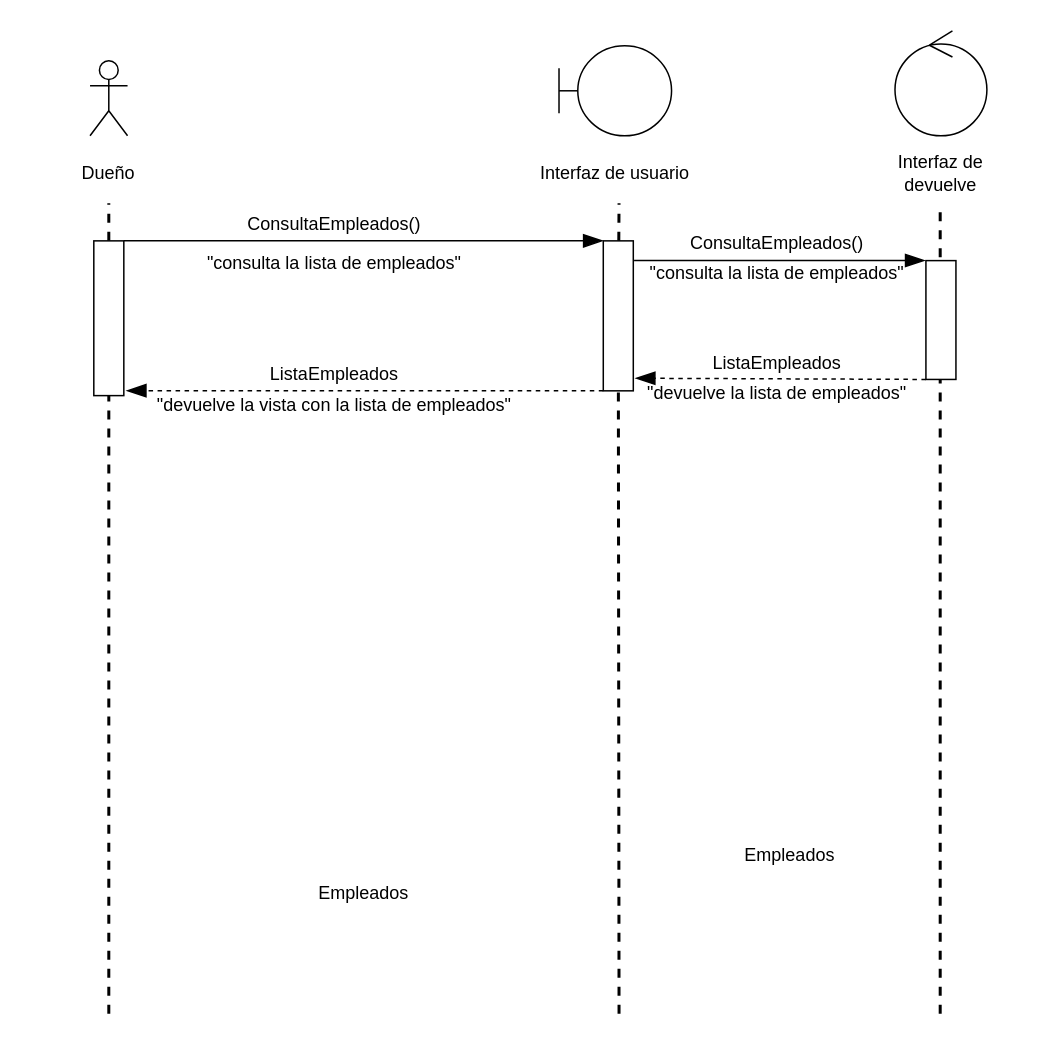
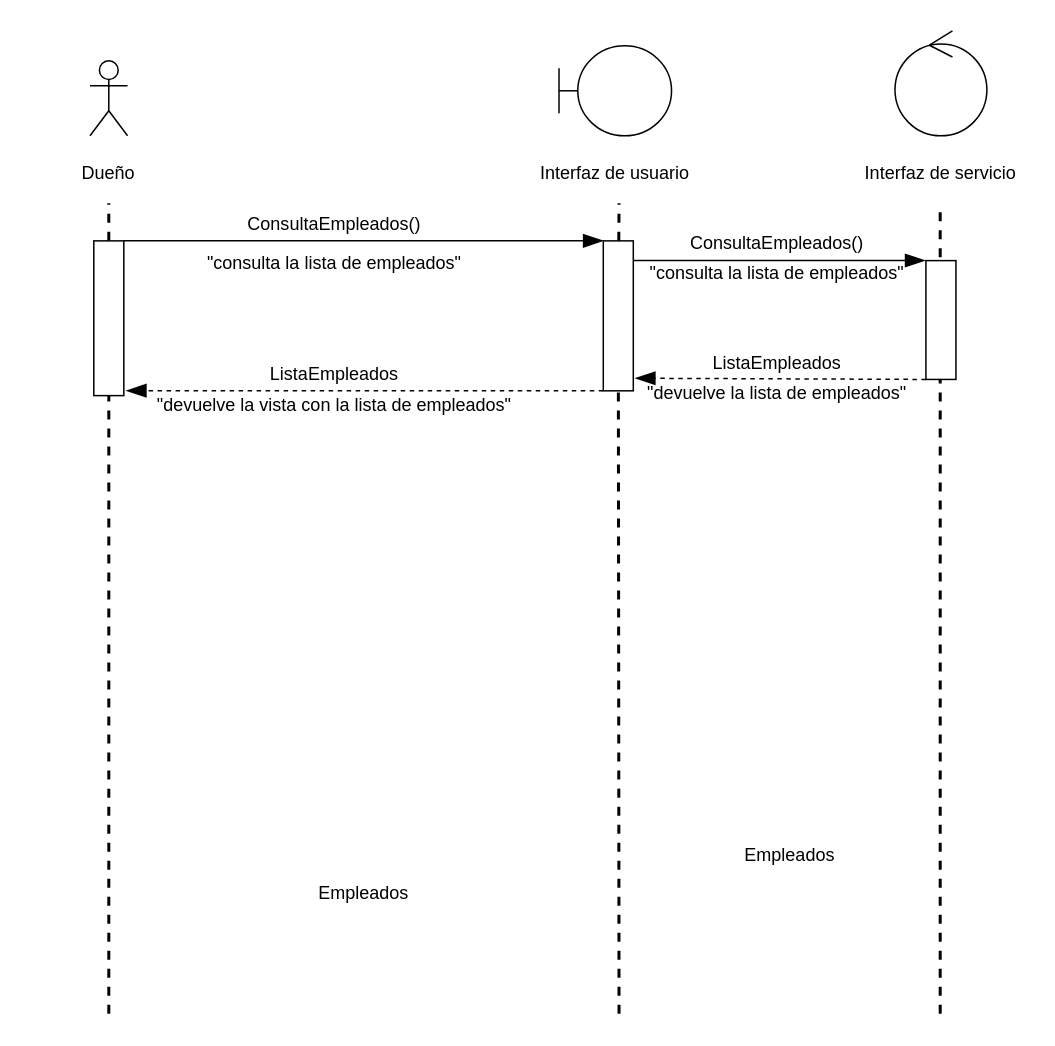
- <mxCell id="4" value="Interfaz de devuelve" style="text;html=1;strokeColor=none;fillColor=none;align=center;verticalAlign=middle;whiteSpace=wrap;rounded=0;fontColor=none;" parent="2" vertex="1"><mxGeometry y="85" width="109" height="20" as="geometry" /></mxCell>
+ <mxCell id="4" value="Interfaz de servicio" style="text;html=1;strokeColor=none;fillColor=none;align=center;verticalAlign=middle;whiteSpace=wrap;rounded=0;fontColor=none;" parent="2" vertex="1"><mxGeometry y="85" width="109" height="20" as="geometry" /></mxCell>
